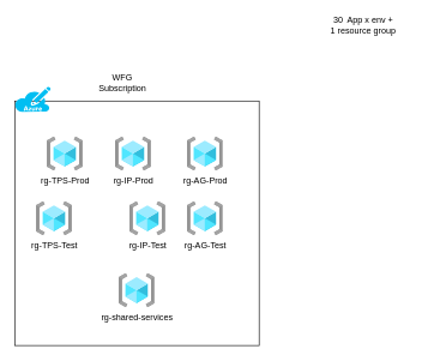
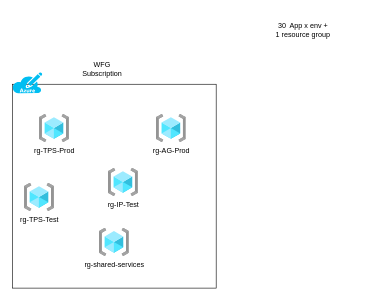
- <mxCell id="12" value="30&amp;nbsp; App x env + &lt;br&gt;1 resource group" style="text;html=1;strokeColor=none;fillColor=none;align=center;verticalAlign=middle;whiteSpace=wrap;rounded=0;" vertex="1" parent="1"><mxGeometry x="420" y="20" width="170" height="30" as="geometry" /></mxCell>
+ <mxCell id="12" value="30&amp;nbsp; App x env + &lt;br&gt;1 resource group" style="text;html=1;strokeColor=none;fillColor=none;align=center;verticalAlign=middle;whiteSpace=wrap;rounded=0;" vertex="1" parent="1"><mxGeometry x="420" y="35" width="170" height="30" as="geometry" /></mxCell>
- <mxCell id="5" value="rg-IP-Prod" style="aspect=fixed;html=1;points=[];align=center;image;fontSize=12;image=img/lib/azure2/general/Resource_Groups.svg;" vertex="1" parent="1"><mxGeometry x="160" y="190" width="49.94" height="47" as="geometry" /></mxCell>
- <mxCell id="8" value="rg-TPS-Test" style="aspect=fixed;html=1;points=[];align=center;image;fontSize=12;image=img/lib/azure2/general/Resource_Groups.svg;" vertex="1" parent="1"><mxGeometry x="50" y="280" width="49.94" height="47" as="geometry" /></mxCell>
+ <mxCell id="8" value="rg-TPS-Test" style="aspect=fixed;html=1;points=[];align=center;image;fontSize=12;image=img/lib/azure2/general/Resource_Groups.svg;" vertex="1" parent="1"><mxGeometry x="40" y="305" width="49.94" height="47" as="geometry" /></mxCell>
- <mxCell id="9" value="rg-AG-Test" style="aspect=fixed;html=1;points=[];align=center;image;fontSize=12;image=img/lib/azure2/general/Resource_Groups.svg;" vertex="1" parent="1"><mxGeometry x="260" y="280" width="49.94" height="47" as="geometry" /></mxCell>
